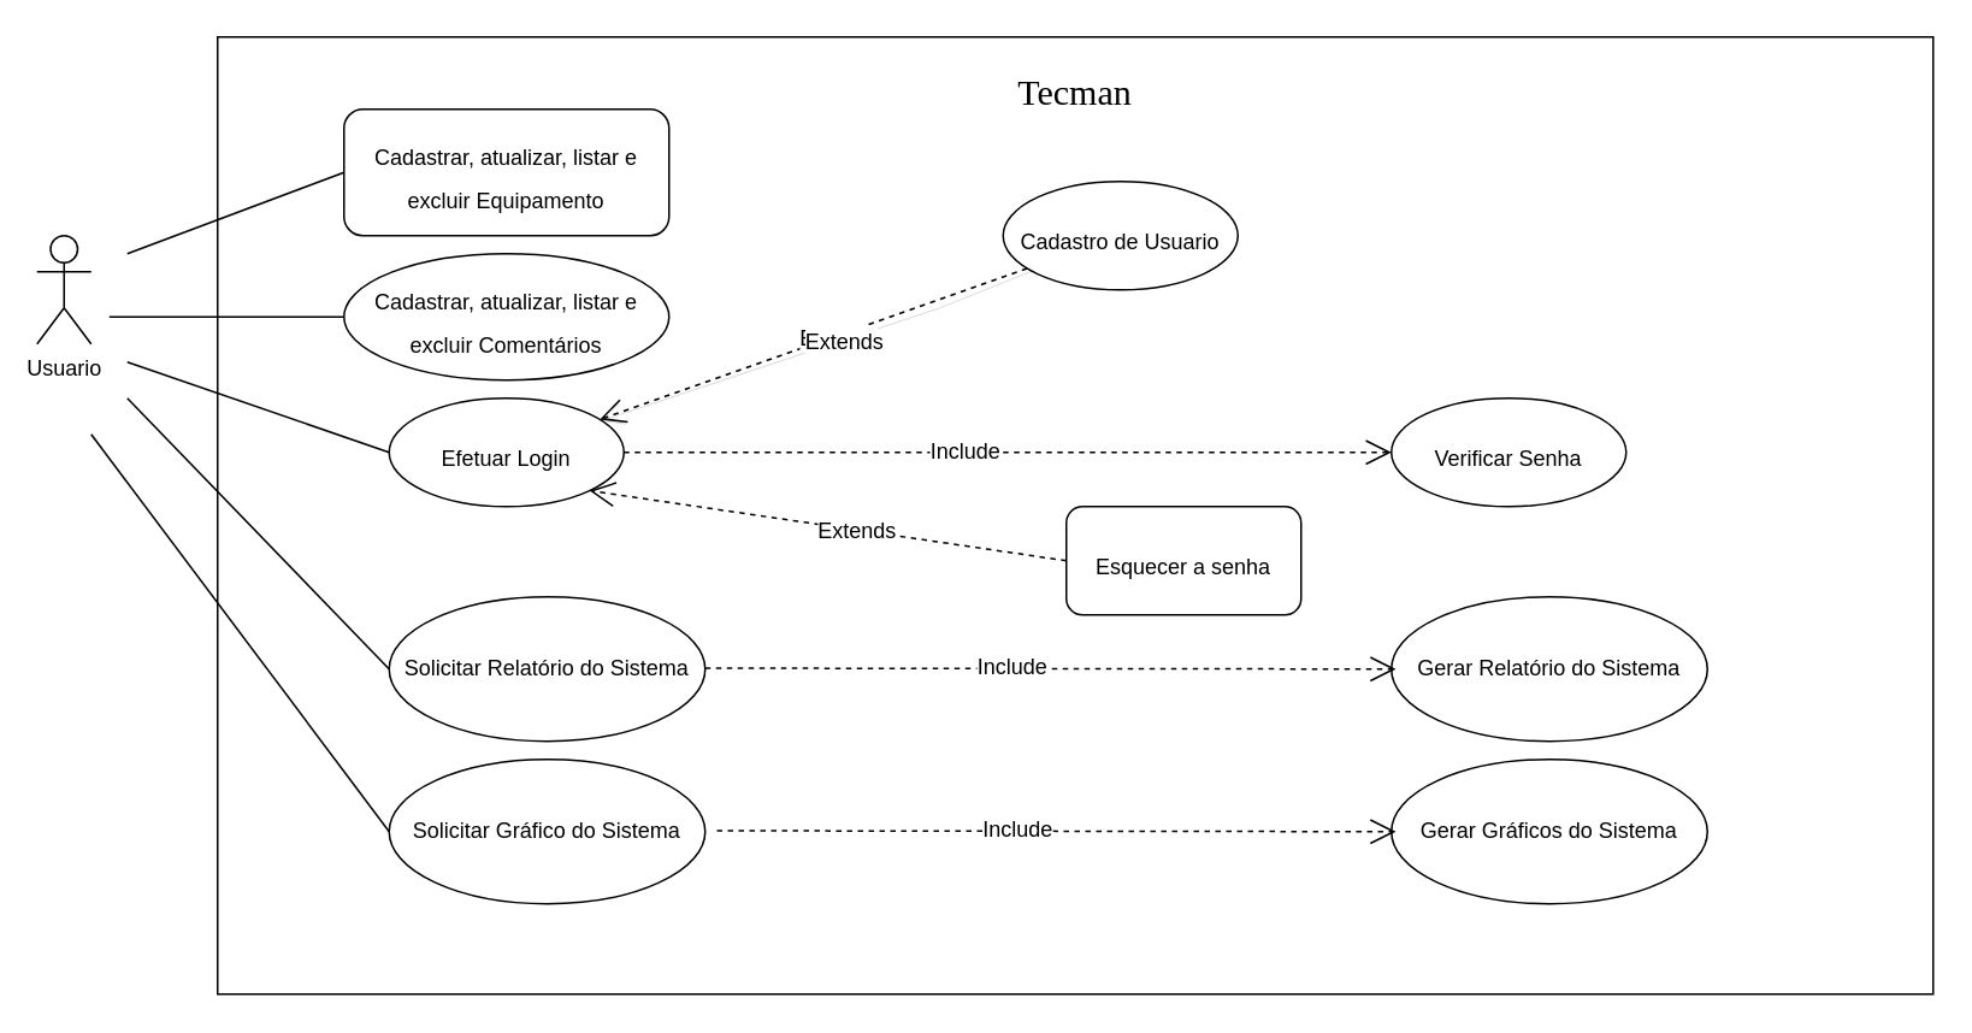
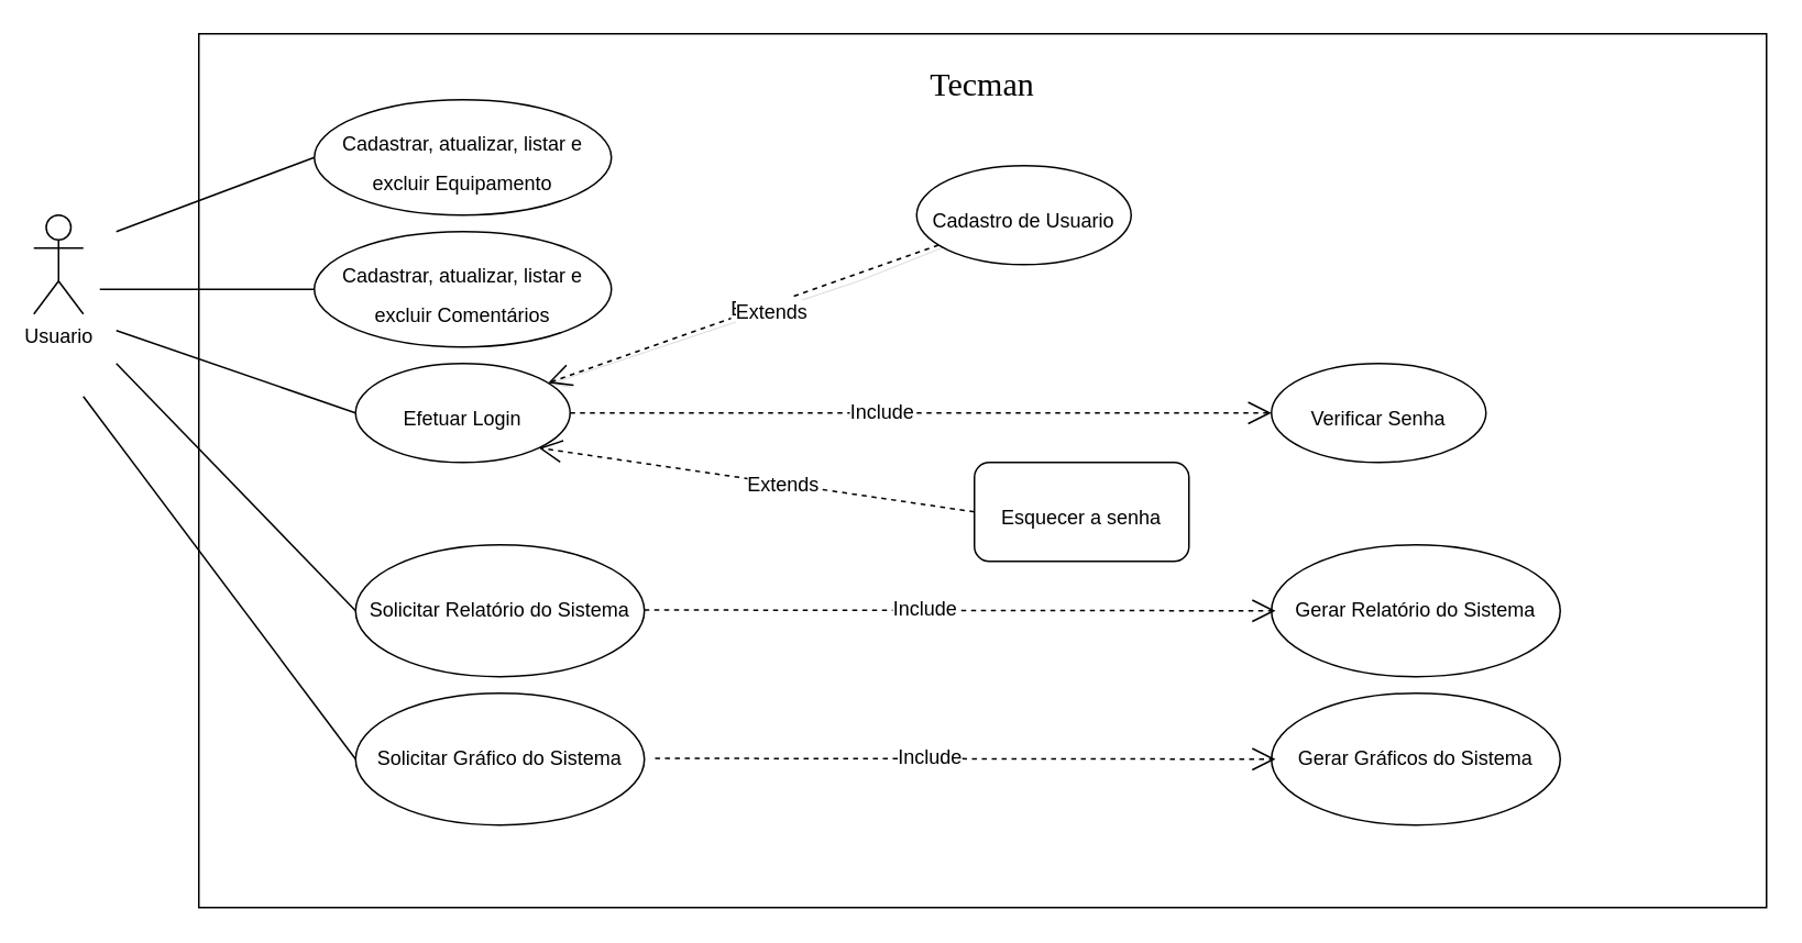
- <mxCell id="4" value="&lt;font style=&quot;font-size: 12px&quot; face=&quot;Helvetica&quot;&gt;Cadastrar, atualizar, listar e excluir Equipamento&lt;/font&gt;" style="whiteSpace=wrap;html=1;fontFamily=Verdana;fontSize=20;rounded=1;" vertex="1" parent="1"><mxGeometry x="190" y="60" width="180" height="70" as="geometry" /></mxCell>
+ <mxCell id="4" value="&lt;font style=&quot;font-size: 12px&quot; face=&quot;Helvetica&quot;&gt;Cadastrar, atualizar, listar e excluir Equipamento&lt;/font&gt;" style="ellipse;whiteSpace=wrap;html=1;fontFamily=Verdana;fontSize=20;" vertex="1" parent="1"><mxGeometry x="190" y="60" width="180" height="70" as="geometry" /></mxCell>
